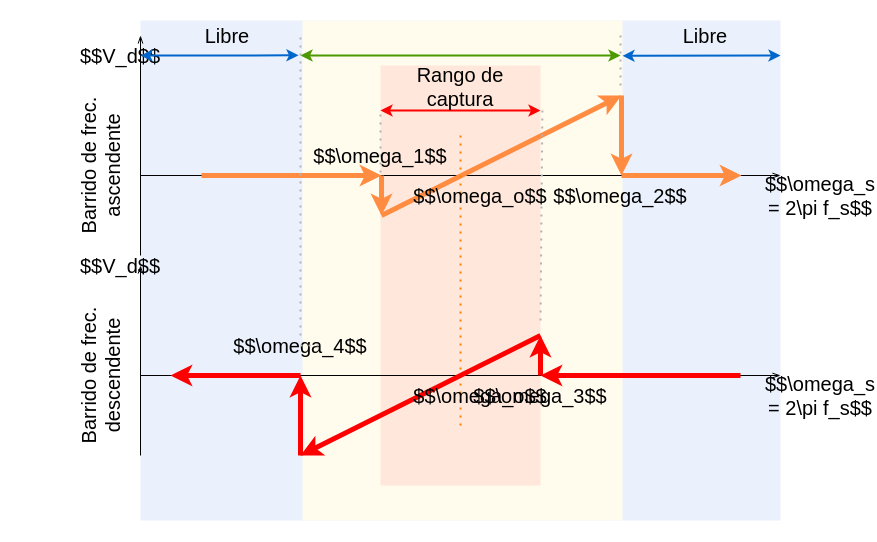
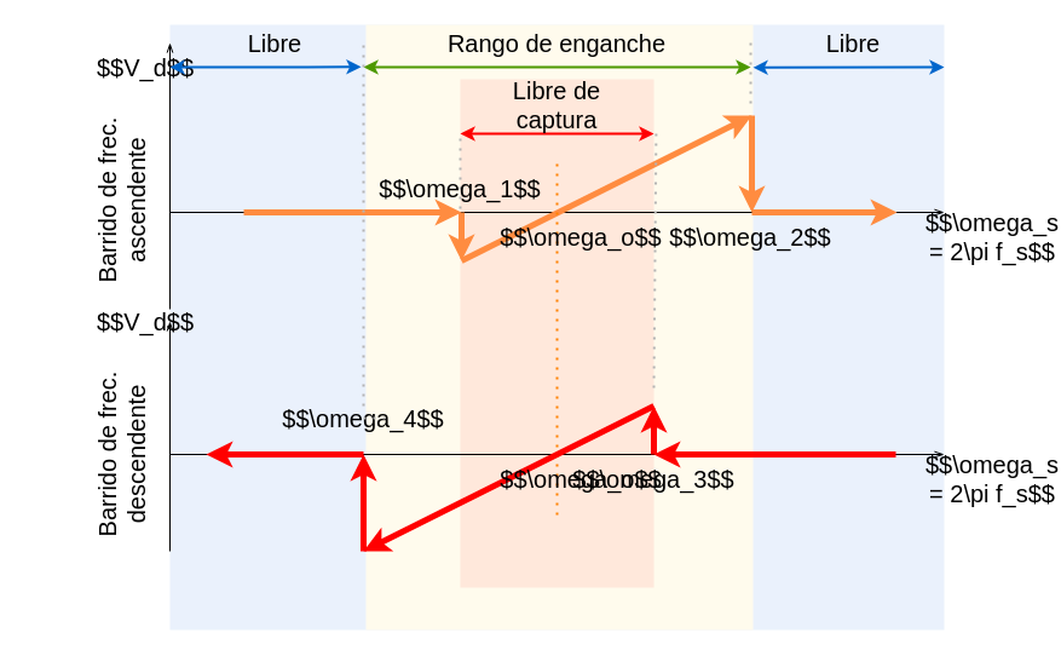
+ <mxCell id="33" value="&lt;font style=&quot;font-size: 20px&quot;&gt;Rango de enganche&lt;/font&gt;" style="text;html=1;strokeColor=none;fillColor=none;align=center;verticalAlign=middle;whiteSpace=wrap;rounded=0;fontFamily=Helvetica;" parent="1" vertex="1"><mxGeometry x="350" y="25" width="220" height="20" as="geometry" /></mxCell>
- <mxCell id="34" value="&lt;font style=&quot;font-size: 20px&quot;&gt;Rango de captura&lt;/font&gt;" style="text;html=1;strokeColor=none;fillColor=none;align=center;verticalAlign=middle;whiteSpace=wrap;rounded=0;" parent="1" vertex="1"><mxGeometry x="395" y="77" width="130" height="17" as="geometry" /></mxCell>
+ <mxCell id="34" value="&lt;font style=&quot;font-size: 20px&quot;&gt;Libre de captura&lt;/font&gt;" style="text;html=1;strokeColor=none;fillColor=none;align=center;verticalAlign=middle;whiteSpace=wrap;rounded=0;" parent="1" vertex="1"><mxGeometry x="395" y="77" width="130" height="17" as="geometry" /></mxCell>
